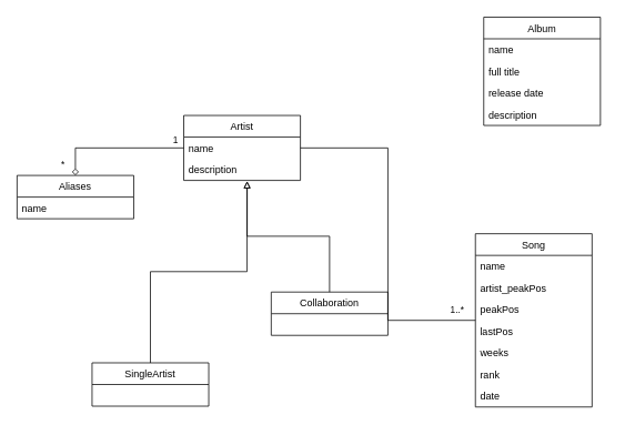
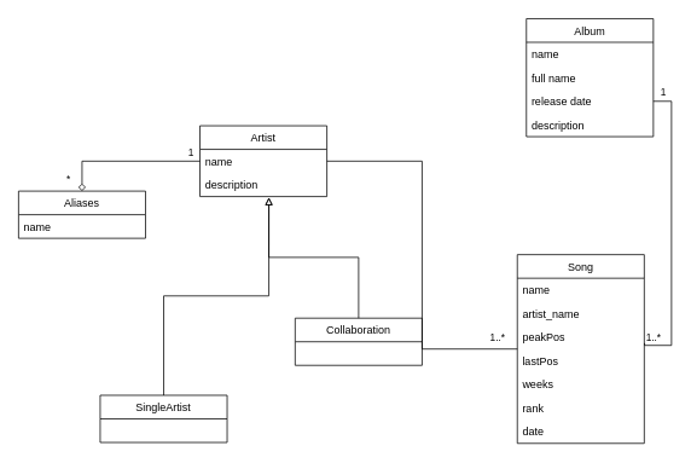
- <mxCell id="4" value="full title" style="text;strokeColor=none;fillColor=none;align=left;verticalAlign=top;spacingLeft=4;spacingRight=4;overflow=hidden;rotatable=0;points=[[0,0.5],[1,0.5]];portConstraint=eastwest;" parent="2" vertex="1"><mxGeometry y="52" width="140" height="26" as="geometry" /></mxCell>
+ <mxCell id="4" value="full name" style="text;strokeColor=none;fillColor=none;align=left;verticalAlign=top;spacingLeft=4;spacingRight=4;overflow=hidden;rotatable=0;points=[[0,0.5],[1,0.5]];portConstraint=eastwest;" parent="2" vertex="1"><mxGeometry y="52" width="140" height="26" as="geometry" /></mxCell>
+ <mxCell id="13" style="edgeStyle=orthogonalEdgeStyle;rounded=0;orthogonalLoop=1;jettySize=auto;html=1;exitX=1.002;exitY=0.753;exitDx=0;exitDy=0;entryX=1;entryY=0.5;entryDx=0;entryDy=0;endArrow=none;endFill=0;exitPerimeter=0;" parent="1" source="21" target="5" edge="1"><mxGeometry relative="1" as="geometry"><Array as="points"><mxPoint x="710" y="380" /><mxPoint x="740" y="380" /><mxPoint x="740" y="111" /></Array></mxGeometry></mxCell>
+ <mxCell id="14" value="1..*" style="edgeLabel;html=1;align=center;verticalAlign=middle;resizable=0;points=[];" parent="13" vertex="1" connectable="0"><mxGeometry x="-0.938" relative="1" as="geometry"><mxPoint x="2" y="-9" as="offset" /></mxGeometry></mxCell>
+ <mxCell id="15" value="1" style="edgeLabel;html=1;align=center;verticalAlign=middle;resizable=0;points=[];" parent="13" vertex="1" connectable="0"><mxGeometry x="0.831" y="2" relative="1" as="geometry"><mxPoint x="-8" y="-18" as="offset" /></mxGeometry></mxCell>
- <mxCell id="20" value="artist_peakPos" style="text;strokeColor=none;fillColor=none;align=left;verticalAlign=top;spacingLeft=4;spacingRight=4;overflow=hidden;rotatable=0;points=[[0,0.5],[1,0.5]];portConstraint=eastwest;" parent="18" vertex="1"><mxGeometry y="52" width="140" height="26" as="geometry" /></mxCell>
+ <mxCell id="20" value="artist_name" style="text;strokeColor=none;fillColor=none;align=left;verticalAlign=top;spacingLeft=4;spacingRight=4;overflow=hidden;rotatable=0;points=[[0,0.5],[1,0.5]];portConstraint=eastwest;" parent="18" vertex="1"><mxGeometry y="52" width="140" height="26" as="geometry" /></mxCell>
